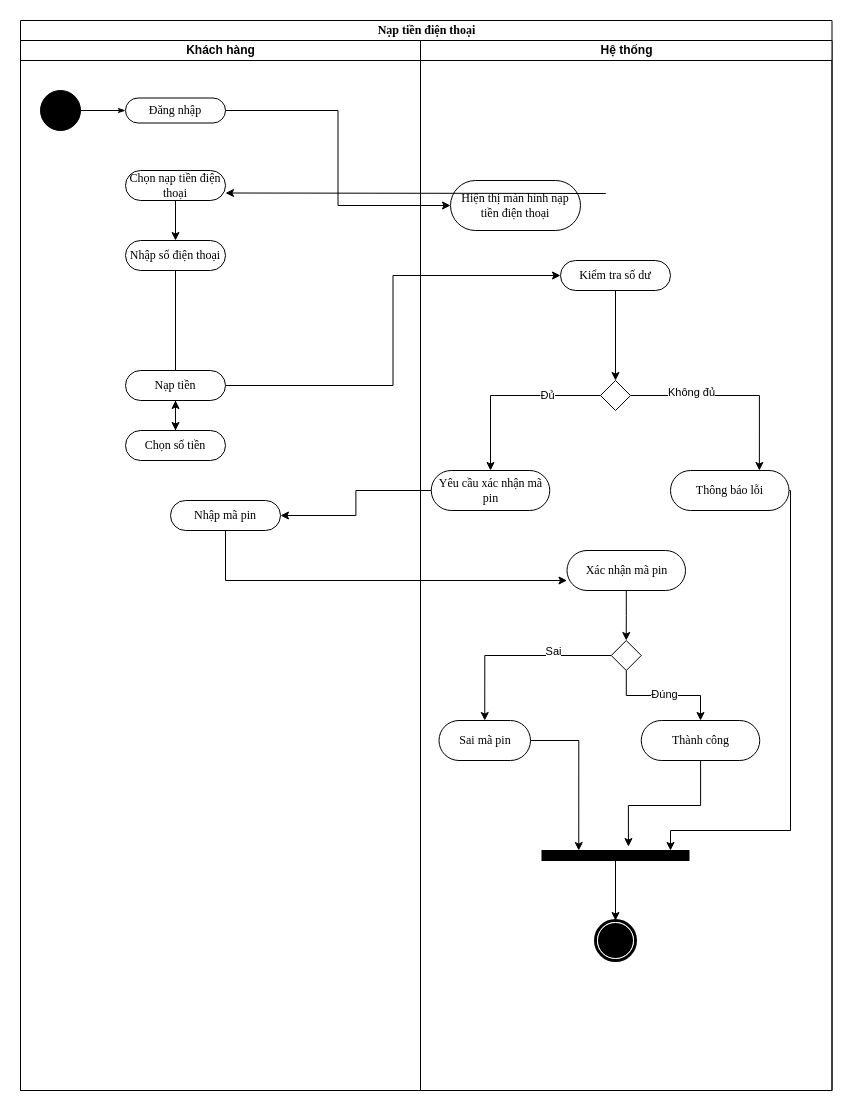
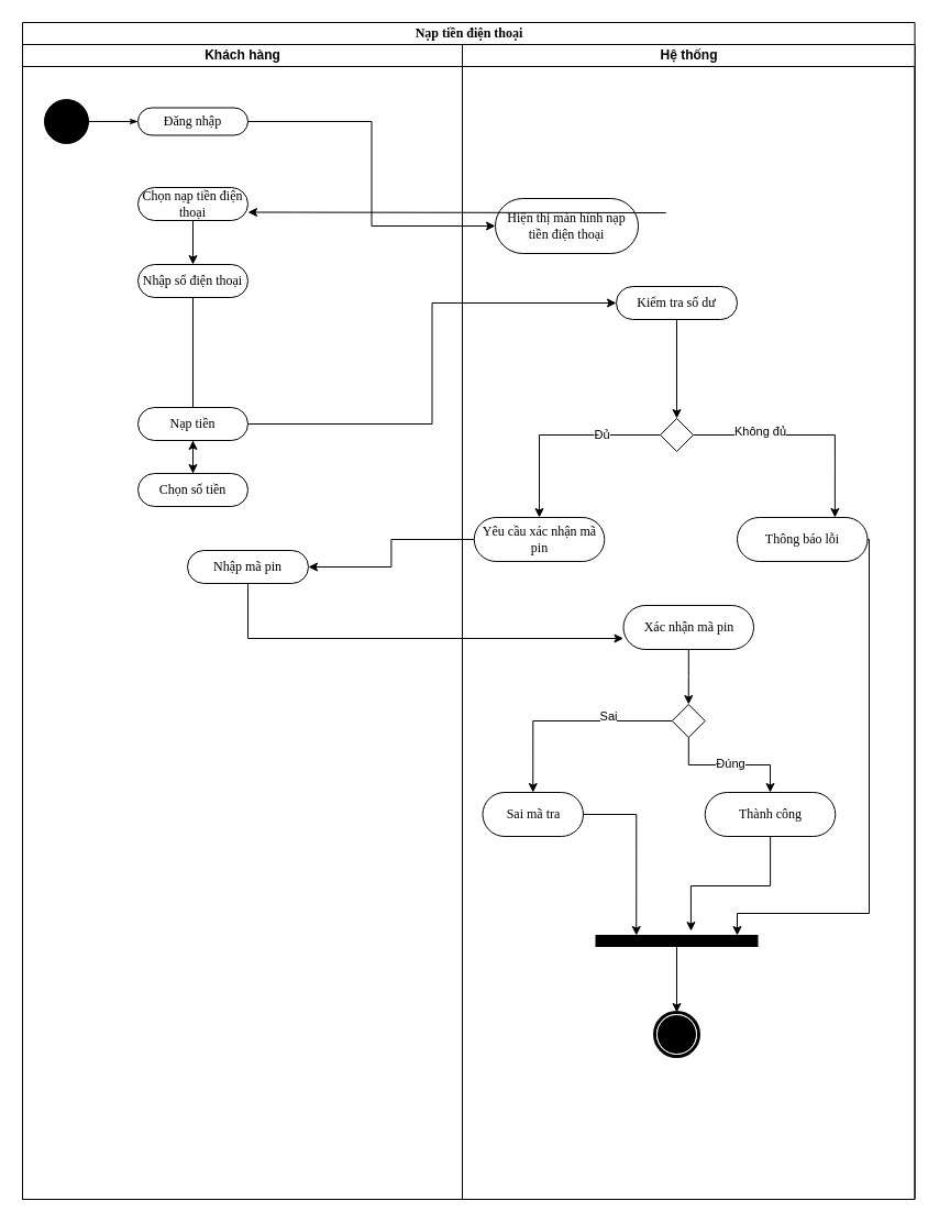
- <mxCell id="37" value="Sai mã pin" style="rounded=1;whiteSpace=wrap;html=1;shadow=0;comic=0;labelBackgroundColor=none;strokeWidth=1;fontFamily=Verdana;fontSize=12;align=center;arcSize=50;" parent="16" vertex="1"><mxGeometry x="18.5" y="680" width="91.5" height="40" as="geometry" /></mxCell>
+ <mxCell id="37" value="Sai mã tra" style="rounded=1;whiteSpace=wrap;html=1;shadow=0;comic=0;labelBackgroundColor=none;strokeWidth=1;fontFamily=Verdana;fontSize=12;align=center;arcSize=50;" parent="16" vertex="1"><mxGeometry x="18.5" y="680" width="91.5" height="40" as="geometry" /></mxCell>
